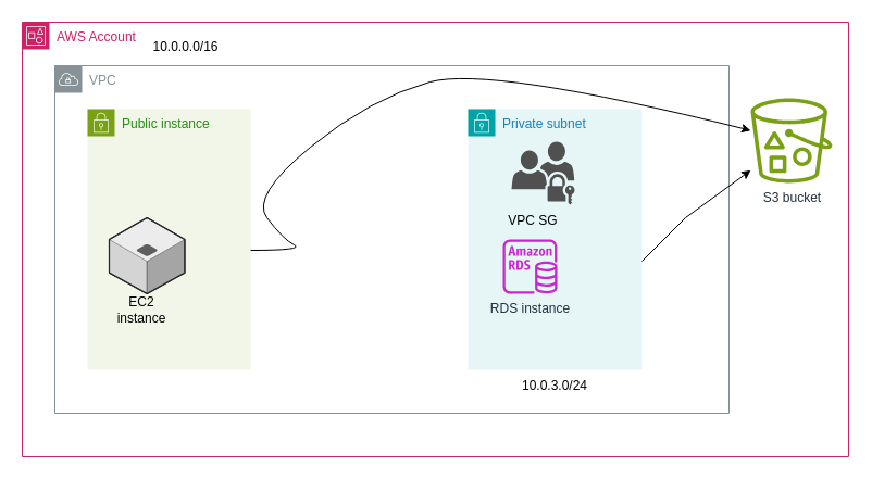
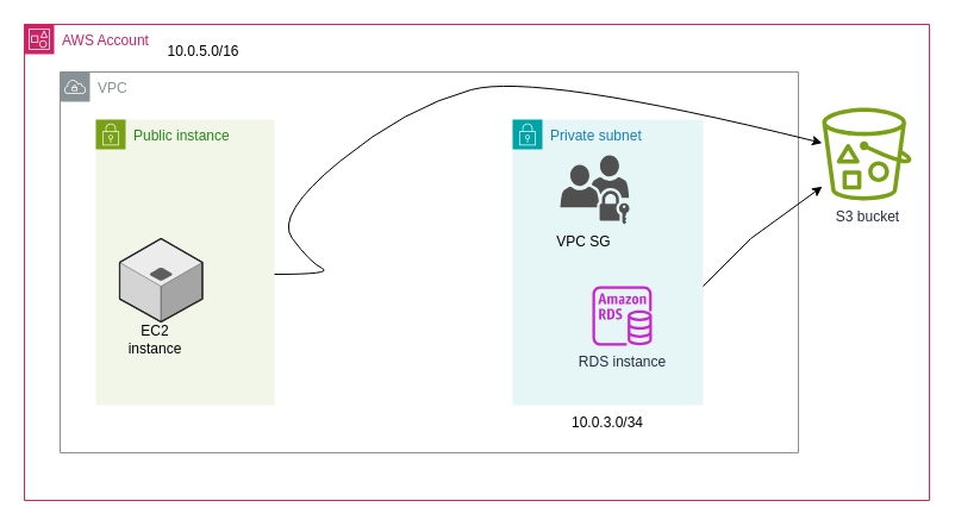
- <mxCell id="8" value="10.0.0.0/16" style="text;html=1;align=center;verticalAlign=middle;resizable=0;points=[];autosize=1;strokeColor=none;fillColor=none;" vertex="1" parent="1"><mxGeometry x="130" y="28" width="80" height="30" as="geometry" /></mxCell>
+ <mxCell id="8" value="10.0.5.0/16" style="text;html=1;align=center;verticalAlign=middle;resizable=0;points=[];autosize=1;strokeColor=none;fillColor=none;" vertex="1" parent="1"><mxGeometry x="130" y="28" width="80" height="30" as="geometry" /></mxCell>
- <mxCell id="13" value="RDS instance&lt;div&gt;&lt;br&gt;&lt;/div&gt;" style="sketch=0;outlineConnect=0;fontColor=#232F3E;gradientColor=none;fillColor=#C925D1;strokeColor=none;dashed=0;verticalLabelPosition=bottom;verticalAlign=top;align=center;html=1;fontSize=12;fontStyle=0;aspect=fixed;pointerEvents=1;shape=mxgraph.aws4.rds_instance;" vertex="1" parent="1"><mxGeometry x="462" y="220" width="50" height="50" as="geometry" /></mxCell>
+ <mxCell id="13" value="RDS instance&lt;div&gt;&lt;br&gt;&lt;/div&gt;" style="sketch=0;outlineConnect=0;fontColor=#232F3E;gradientColor=none;fillColor=#C925D1;strokeColor=none;dashed=0;verticalLabelPosition=bottom;verticalAlign=top;align=center;html=1;fontSize=12;fontStyle=0;aspect=fixed;pointerEvents=1;shape=mxgraph.aws4.rds_instance;" vertex="1" parent="1"><mxGeometry x="497" y="240" width="50" height="50" as="geometry" /></mxCell>
- <mxCell id="12" value="10.0.3.0/24" style="text;html=1;align=center;verticalAlign=middle;whiteSpace=wrap;rounded=0;" vertex="1" parent="1"><mxGeometry x="480" y="340" width="60" height="30" as="geometry" /></mxCell>
+ <mxCell id="12" value="10.0.3.0/34" style="text;html=1;align=center;verticalAlign=middle;whiteSpace=wrap;rounded=0;" vertex="1" parent="1"><mxGeometry x="480" y="340" width="60" height="30" as="geometry" /></mxCell>
